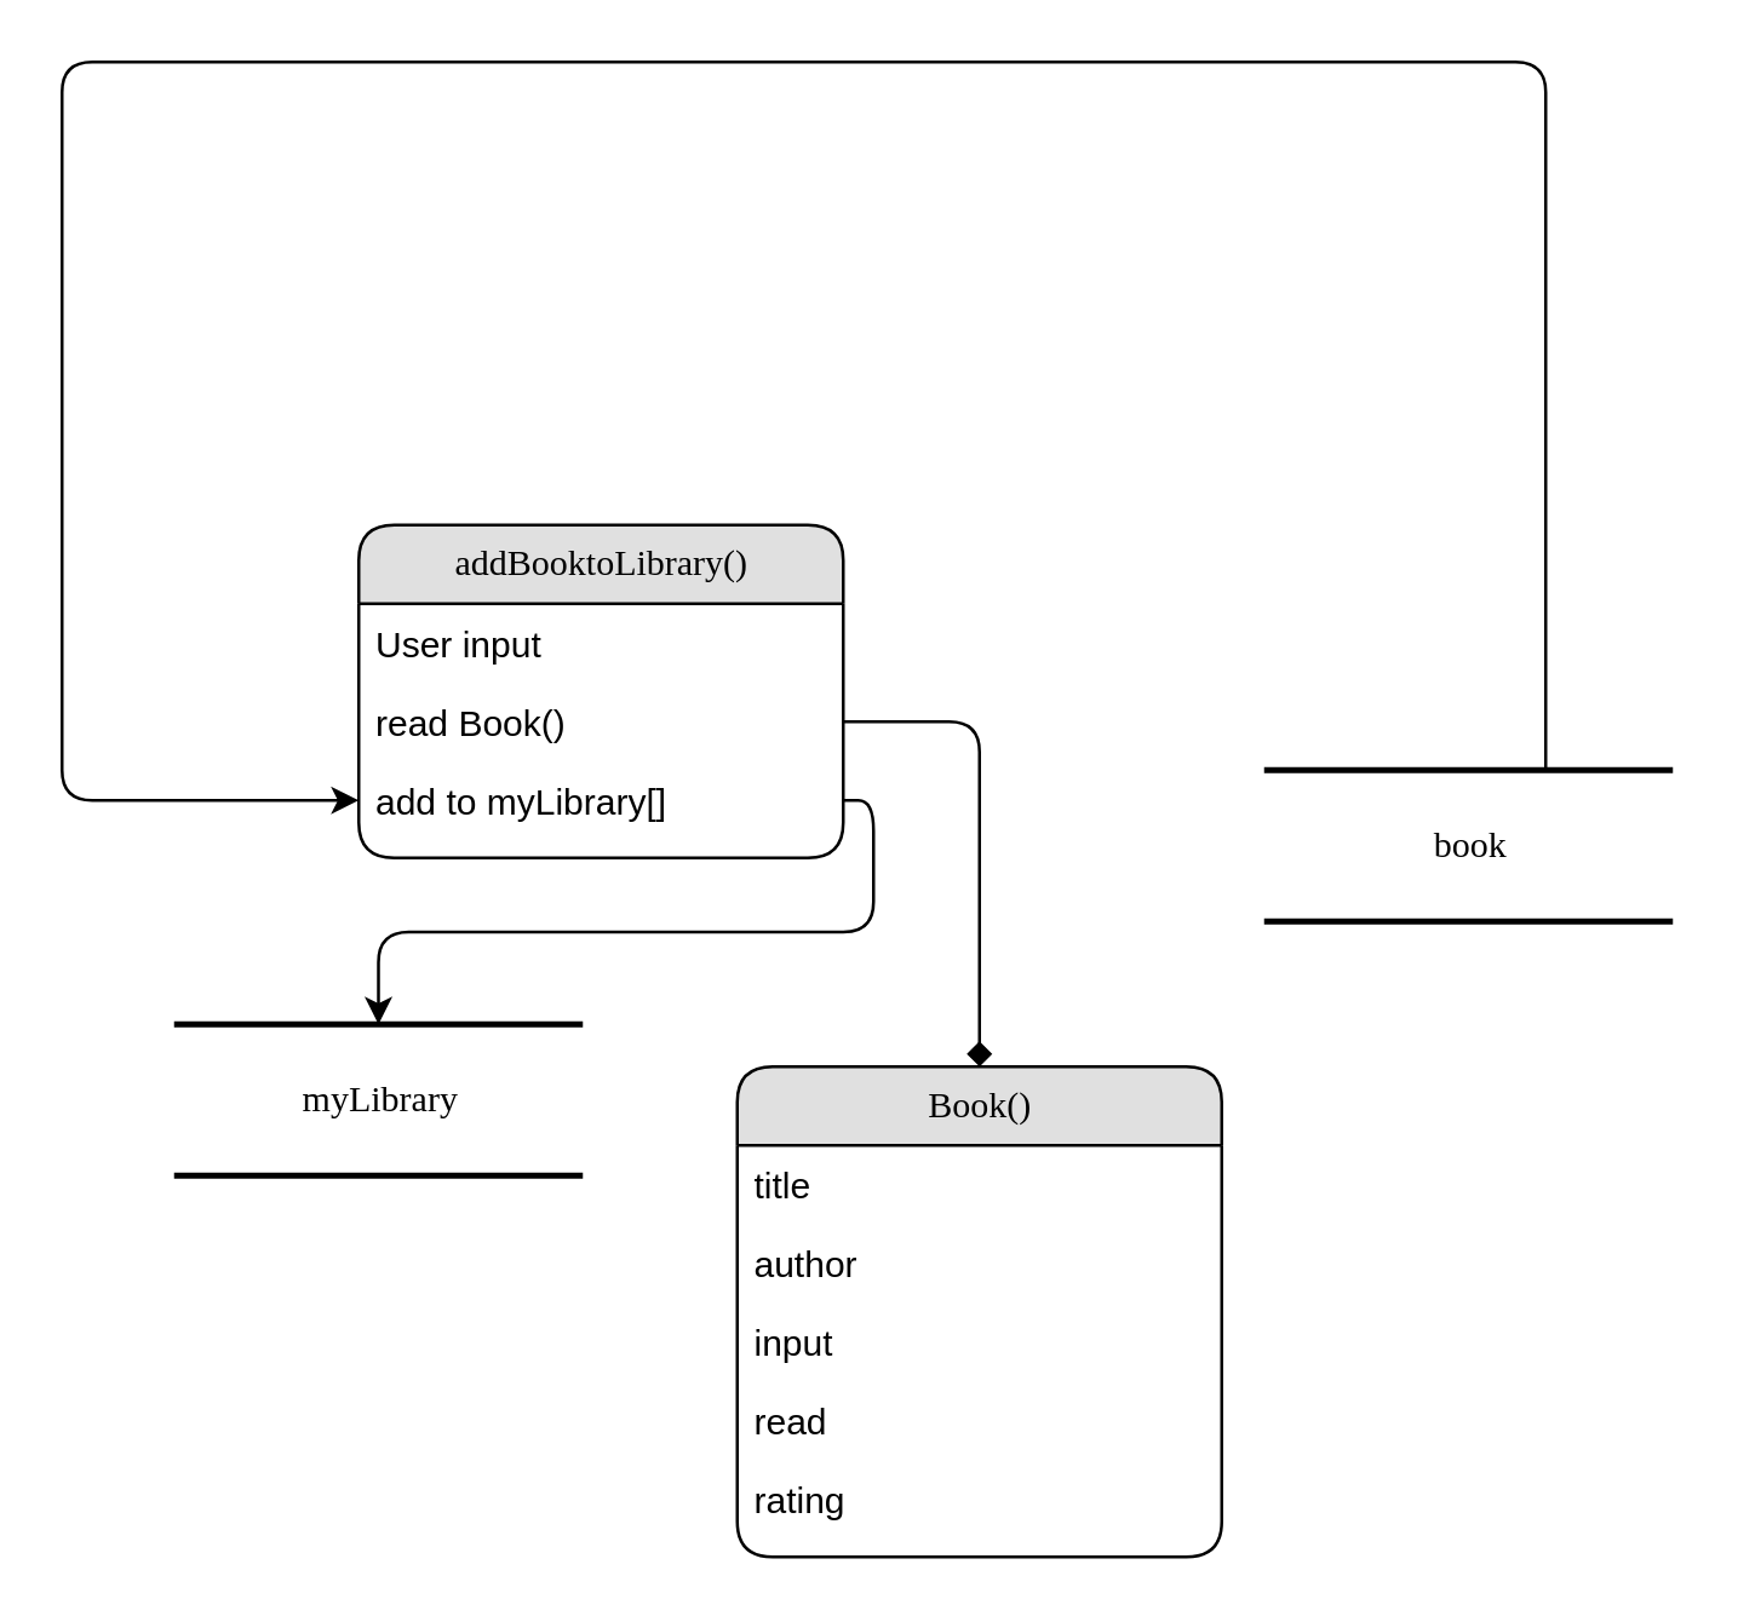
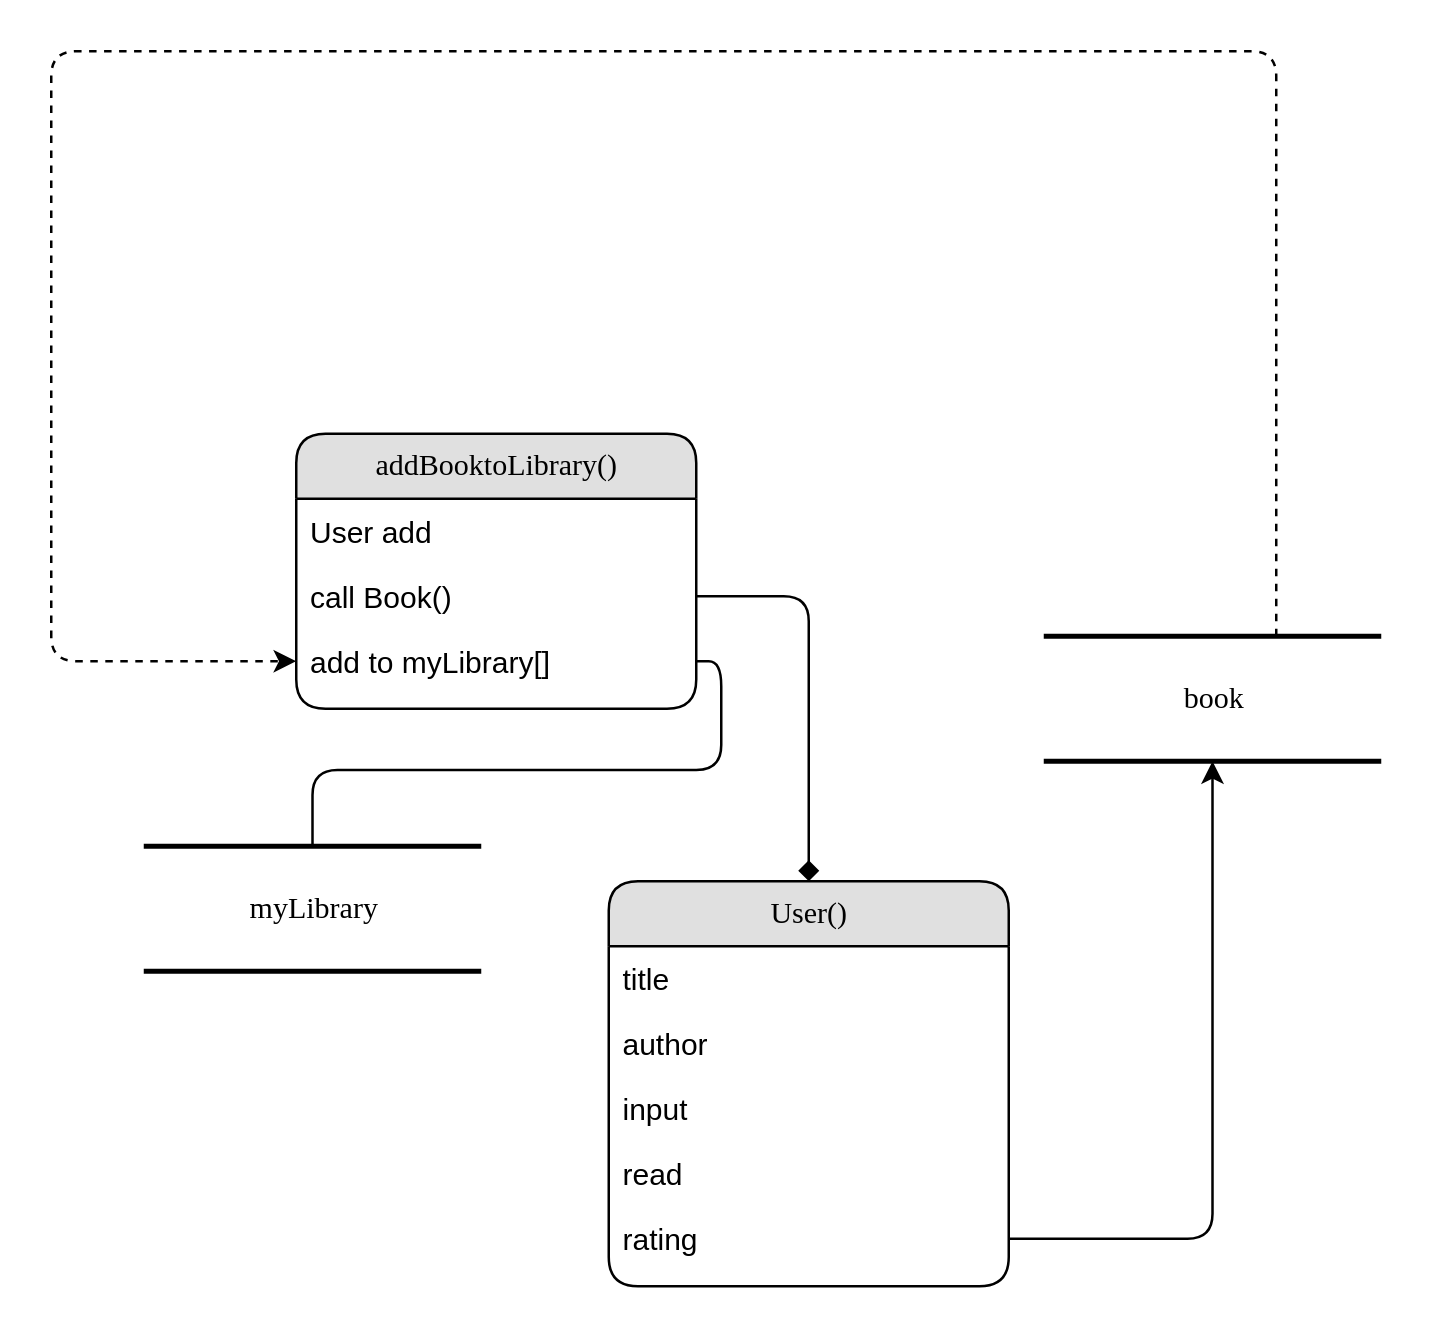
- <mxCell id="16" style="edgeStyle=orthogonalEdgeStyle;html=1;entryX=0;entryY=0.5;entryDx=0;entryDy=0;" edge="1" parent="1" source="13" target="6"><mxGeometry relative="1" as="geometry"><Array as="points"><mxPoint x="510" y="20" /><mxPoint x="20" y="20" /><mxPoint x="20" y="264" /></Array></mxGeometry></mxCell>
+ <mxCell id="16" style="edgeStyle=orthogonalEdgeStyle;html=1;entryX=0;entryY=0.5;entryDx=0;entryDy=0;dashed=1;" edge="1" parent="1" source="13" target="6"><mxGeometry relative="1" as="geometry"><Array as="points"><mxPoint x="510" y="20" /><mxPoint x="20" y="20" /><mxPoint x="20" y="264" /></Array></mxGeometry></mxCell>
- <mxCell id="4" value="User input" style="text;html=1;strokeColor=none;fillColor=none;spacingLeft=4;spacingRight=4;whiteSpace=wrap;overflow=hidden;rotatable=0;points=[[0,0.5],[1,0.5]];portConstraint=eastwest;" parent="3" vertex="1"><mxGeometry y="26" width="160" height="26" as="geometry" /></mxCell>
+ <mxCell id="4" value="User add" style="text;html=1;strokeColor=none;fillColor=none;spacingLeft=4;spacingRight=4;whiteSpace=wrap;overflow=hidden;rotatable=0;points=[[0,0.5],[1,0.5]];portConstraint=eastwest;" parent="3" vertex="1"><mxGeometry y="26" width="160" height="26" as="geometry" /></mxCell>
- <mxCell id="5" value="read Book()" style="text;html=1;strokeColor=none;fillColor=none;spacingLeft=4;spacingRight=4;whiteSpace=wrap;overflow=hidden;rotatable=0;points=[[0,0.5],[1,0.5]];portConstraint=eastwest;" parent="3" vertex="1"><mxGeometry y="52" width="160" height="26" as="geometry" /></mxCell>
+ <mxCell id="5" value="call Book()" style="text;html=1;strokeColor=none;fillColor=none;spacingLeft=4;spacingRight=4;whiteSpace=wrap;overflow=hidden;rotatable=0;points=[[0,0.5],[1,0.5]];portConstraint=eastwest;" parent="3" vertex="1"><mxGeometry y="52" width="160" height="26" as="geometry" /></mxCell>
- <mxCell id="17" style="edgeStyle=orthogonalEdgeStyle;html=1;exitX=1;exitY=0.5;exitDx=0;exitDy=0;" edge="1" parent="1" source="6" target="2"><mxGeometry relative="1" as="geometry" /></mxCell>
+ <mxCell id="17" style="edgeStyle=orthogonalEdgeStyle;html=1;exitX=1;exitY=0.5;exitDx=0;exitDy=0;endArrow=none;" edge="1" parent="1" source="6" target="2"><mxGeometry relative="1" as="geometry" /></mxCell>
- <mxCell id="7" value="Book()" style="swimlane;html=1;fontStyle=0;childLayout=stackLayout;horizontal=1;startSize=26;fillColor=#e0e0e0;horizontalStack=0;resizeParent=1;resizeLast=0;collapsible=1;marginBottom=0;swimlaneFillColor=#ffffff;align=center;rounded=1;shadow=0;comic=0;labelBackgroundColor=none;strokeWidth=1;fontFamily=Verdana;fontSize=12" parent="1" vertex="1"><mxGeometry x="243" y="352" width="160" height="162" as="geometry" /></mxCell>
+ <mxCell id="7" value="User()" style="swimlane;html=1;fontStyle=0;childLayout=stackLayout;horizontal=1;startSize=26;fillColor=#e0e0e0;horizontalStack=0;resizeParent=1;resizeLast=0;collapsible=1;marginBottom=0;swimlaneFillColor=#ffffff;align=center;rounded=1;shadow=0;comic=0;labelBackgroundColor=none;strokeWidth=1;fontFamily=Verdana;fontSize=12" parent="1" vertex="1"><mxGeometry x="243" y="352" width="160" height="162" as="geometry" /></mxCell>
+ <mxCell id="15" style="edgeStyle=orthogonalEdgeStyle;html=1;exitX=1;exitY=0.5;exitDx=0;exitDy=0;" edge="1" parent="1" source="12" target="13"><mxGeometry relative="1" as="geometry" /></mxCell>
